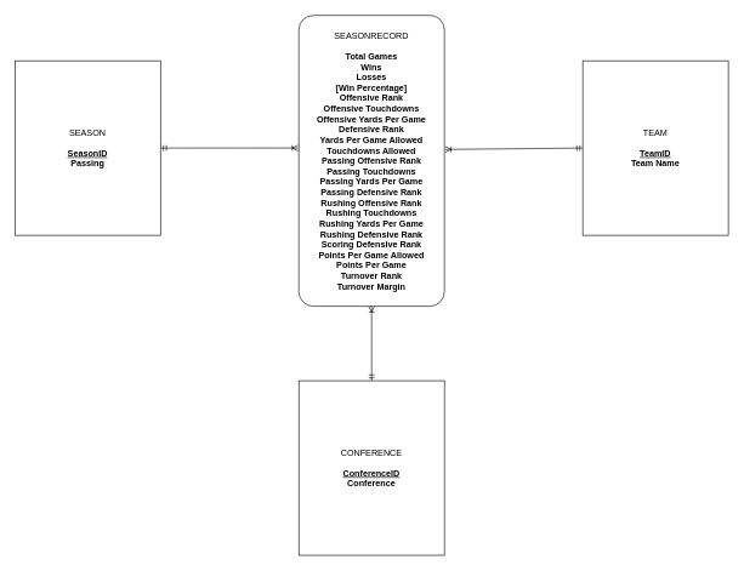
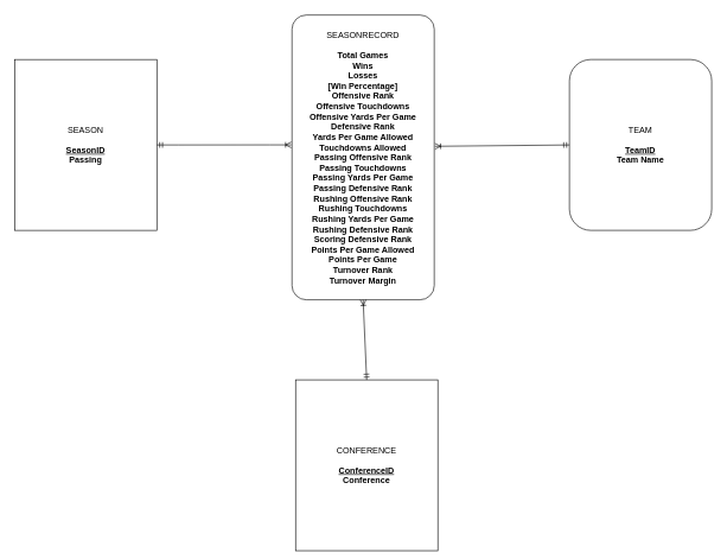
- <mxCell id="4" value="TEAM&lt;br&gt;&lt;br&gt;&lt;b&gt;&lt;u&gt;TeamID&lt;/u&gt;&lt;br&gt;Team Name&lt;/b&gt;" style="whiteSpace=wrap;html=1;align=center;" parent="1" vertex="1"><mxGeometry x="800" y="83" width="200" height="240" as="geometry" /></mxCell>
+ <mxCell id="4" value="TEAM&lt;br&gt;&lt;br&gt;&lt;b&gt;&lt;u&gt;TeamID&lt;/u&gt;&lt;br&gt;Team Name&lt;/b&gt;" style="whiteSpace=wrap;html=1;align=center;rounded=1;" parent="1" vertex="1"><mxGeometry x="800" y="83" width="200" height="240" as="geometry" /></mxCell>
- <mxCell id="2" value="CONFERENCE&lt;br&gt;&lt;br&gt;&lt;b&gt;&lt;u&gt;ConferenceID&lt;/u&gt;&lt;br&gt;Conference&lt;br&gt;&lt;/b&gt;" style="whiteSpace=wrap;html=1;align=center;" parent="1" vertex="1"><mxGeometry x="410" y="523" width="200" height="240" as="geometry" /></mxCell>
+ <mxCell id="2" value="CONFERENCE&lt;br&gt;&lt;br&gt;&lt;b&gt;&lt;u&gt;ConferenceID&lt;/u&gt;&lt;br&gt;Conference&lt;br&gt;&lt;/b&gt;" style="whiteSpace=wrap;html=1;align=center;" parent="1" vertex="1"><mxGeometry x="415" y="533" width="200" height="240" as="geometry" /></mxCell>
